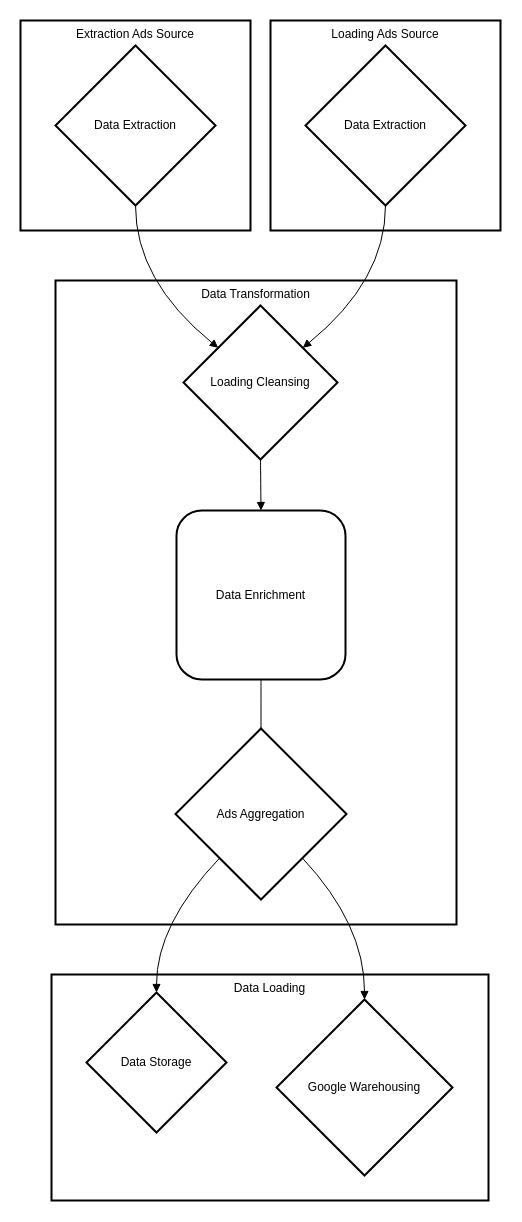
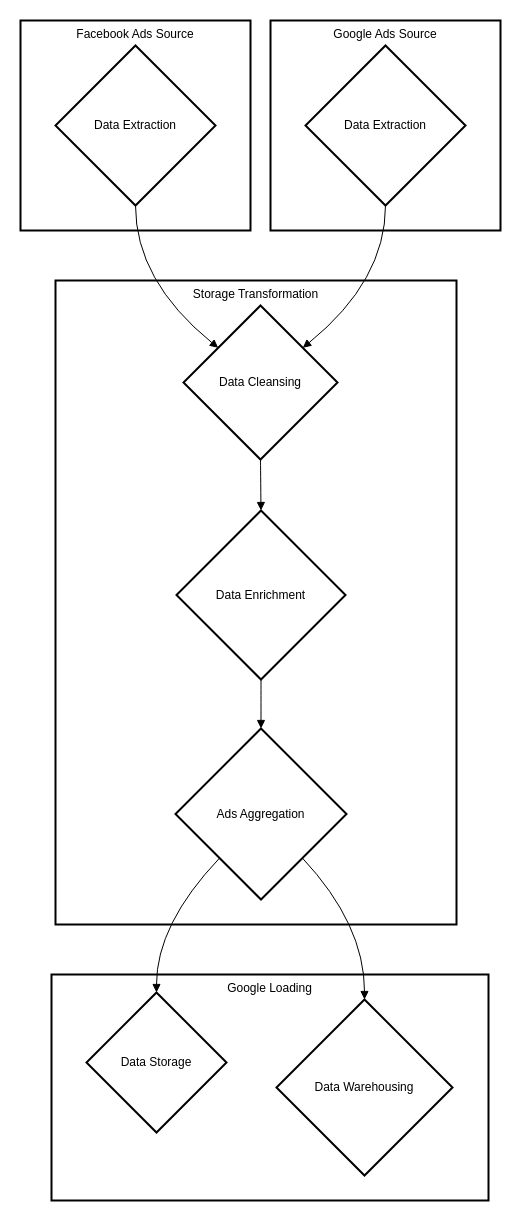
- <mxCell id="11" value="Extraction Ads Source" style="whiteSpace=wrap;strokeWidth=2;verticalAlign=top;" vertex="1" parent="1"><mxGeometry width="230" height="210" as="geometry" x="20" y="20" /></mxCell>
+ <mxCell id="11" value="Facebook Ads Source" style="whiteSpace=wrap;strokeWidth=2;verticalAlign=top;" vertex="1" parent="1"><mxGeometry width="230" height="210" as="geometry" x="20" y="20" /></mxCell>
- <mxCell id="9" value="Loading Ads Source" style="whiteSpace=wrap;strokeWidth=2;verticalAlign=top;" vertex="1" parent="1"><mxGeometry x="270" width="230" height="210" as="geometry" y="20" /></mxCell>
+ <mxCell id="9" value="Google Ads Source" style="whiteSpace=wrap;strokeWidth=2;verticalAlign=top;" vertex="1" parent="1"><mxGeometry x="270" width="230" height="210" as="geometry" y="20" /></mxCell>
- <mxCell id="5" value="Data Transformation" style="whiteSpace=wrap;strokeWidth=2;verticalAlign=top;" vertex="1" parent="1"><mxGeometry x="55" y="280" width="401" height="644" as="geometry" /></mxCell>
+ <mxCell id="5" value="Storage Transformation" style="whiteSpace=wrap;strokeWidth=2;verticalAlign=top;" vertex="1" parent="1"><mxGeometry x="55" y="280" width="401" height="644" as="geometry" /></mxCell>
- <mxCell id="6" value="Loading Cleansing" style="rhombus;strokeWidth=2;whiteSpace=wrap;" vertex="1" parent="1"><mxGeometry x="183" y="305" width="154" height="154" as="geometry" /></mxCell>
+ <mxCell id="6" value="Data Cleansing" style="rhombus;strokeWidth=2;whiteSpace=wrap;" vertex="1" parent="1"><mxGeometry x="183" y="305" width="154" height="154" as="geometry" /></mxCell>
- <mxCell id="7" value="Data Enrichment" style="strokeWidth=2;whiteSpace=wrap;rounded=1;" vertex="1" parent="1"><mxGeometry x="176" y="510" width="169" height="169" as="geometry" /></mxCell>
+ <mxCell id="7" value="Data Enrichment" style="rhombus;strokeWidth=2;whiteSpace=wrap;" vertex="1" parent="1"><mxGeometry x="176" y="510" width="169" height="169" as="geometry" /></mxCell>
- <mxCell id="16" value="" style="curved=1;startArrow=none;endArrow=none;exitX=0.5;exitY=1;entryX=0.5;entryY=0;" edge="1" parent="1" source="7" target="8"><mxGeometry relative="1" as="geometry"><Array as="points" /></mxGeometry></mxCell>
+ <mxCell id="16" value="" style="curved=1;startArrow=none;endArrow=block;exitX=0.5;exitY=1;entryX=0.5;entryY=0;" edge="1" parent="1" source="7" target="8"><mxGeometry relative="1" as="geometry"><Array as="points" /></mxGeometry></mxCell>
- <mxCell id="2" value="Data Loading" style="whiteSpace=wrap;strokeWidth=2;verticalAlign=top;" vertex="1" parent="1"><mxGeometry x="51" y="974" width="437" height="226" as="geometry" /></mxCell>
+ <mxCell id="2" value="Google Loading" style="whiteSpace=wrap;strokeWidth=2;verticalAlign=top;" vertex="1" parent="1"><mxGeometry x="51" y="974" width="437" height="226" as="geometry" /></mxCell>
- <mxCell id="4" value="Google Warehousing" style="rhombus;strokeWidth=2;whiteSpace=wrap;" vertex="1" parent="1"><mxGeometry x="276" y="999" width="176" height="176" as="geometry" /></mxCell>
+ <mxCell id="4" value="Data Warehousing" style="rhombus;strokeWidth=2;whiteSpace=wrap;" vertex="1" parent="1"><mxGeometry x="276" y="999" width="176" height="176" as="geometry" /></mxCell>
